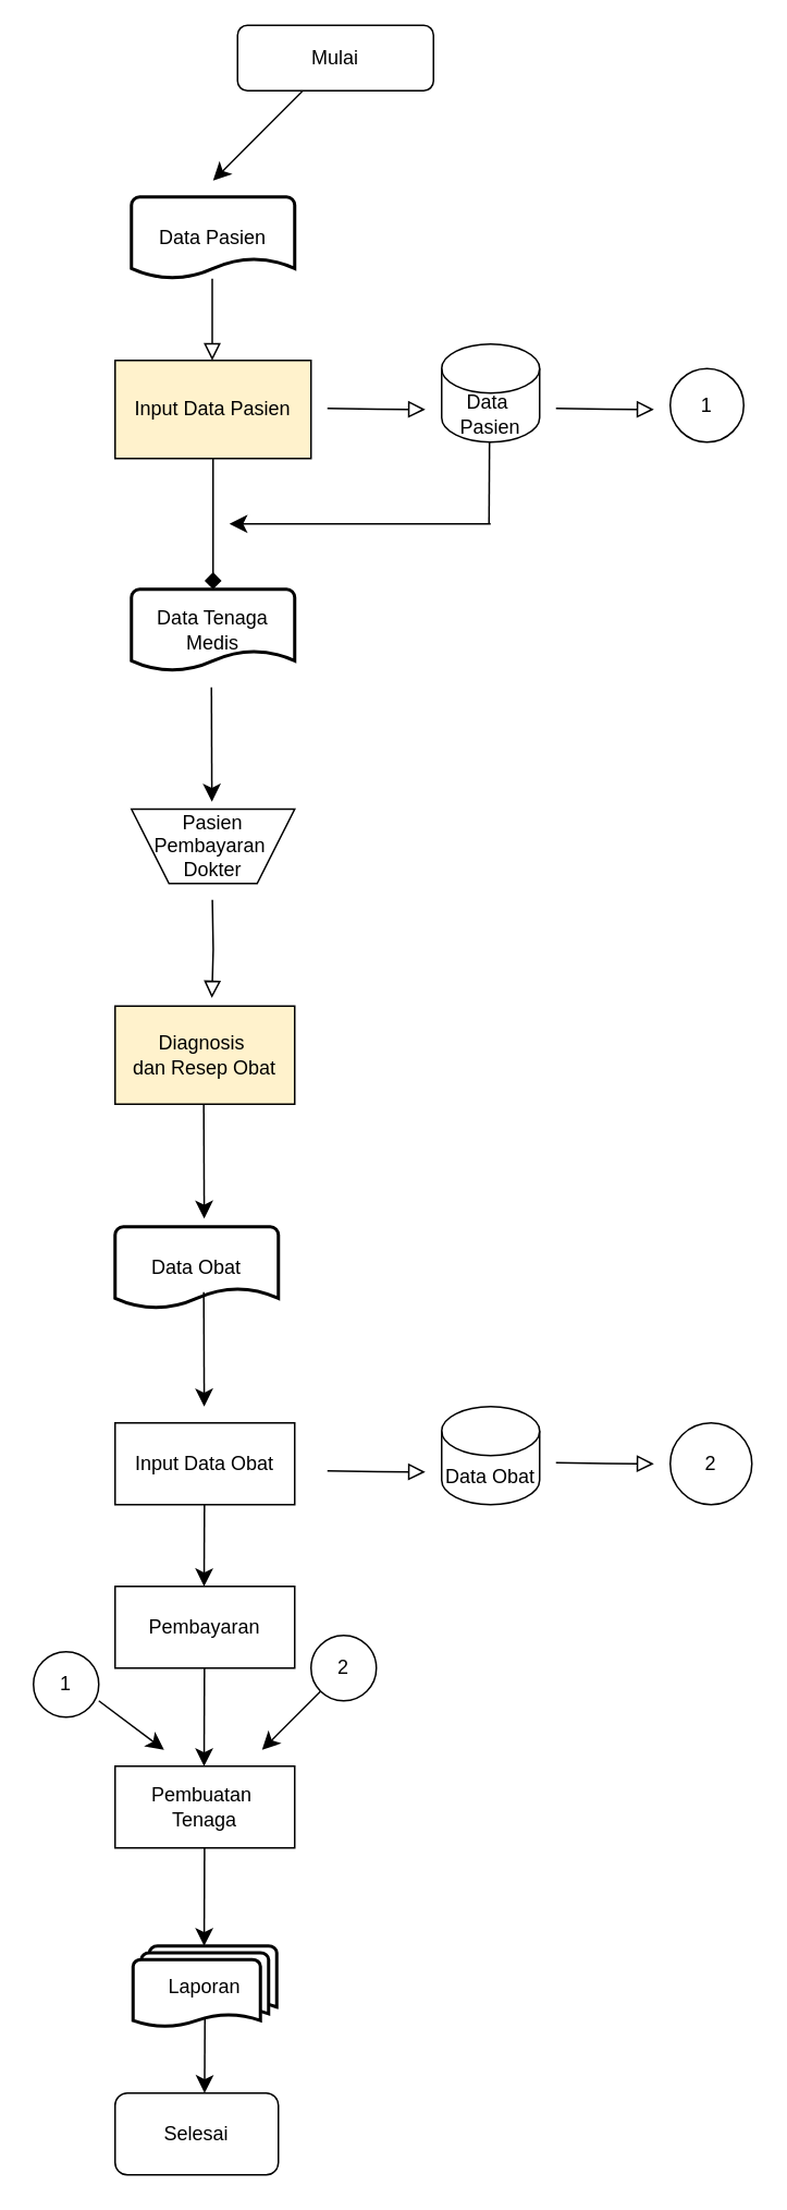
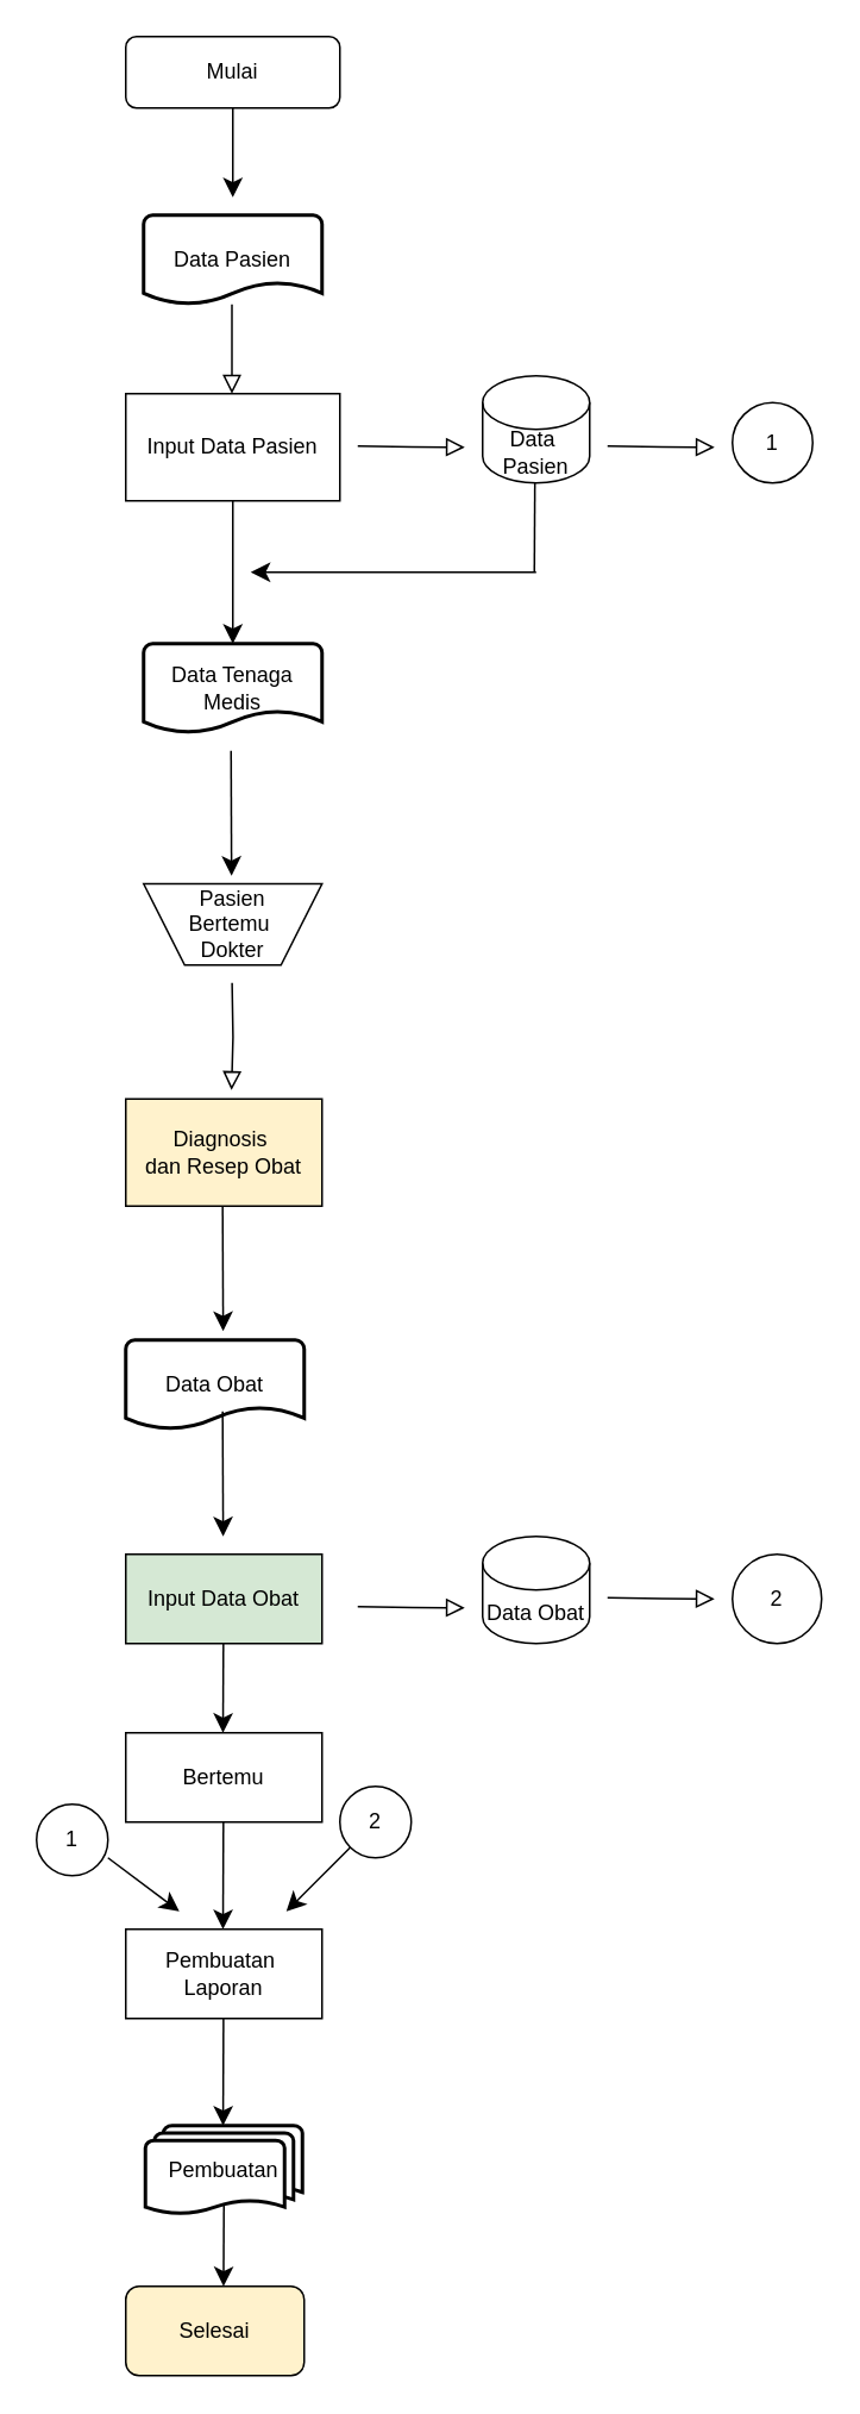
- <mxCell id="3" value="Mulai" style="rounded=1;whiteSpace=wrap;html=1;fontSize=12;glass=0;strokeWidth=1;shadow=0;" parent="1" vertex="1"><mxGeometry x="145" y="15" width="120" height="40" as="geometry" /></mxCell>
+ <mxCell id="3" value="Mulai" style="rounded=1;whiteSpace=wrap;html=1;fontSize=12;glass=0;strokeWidth=1;shadow=0;" parent="1" vertex="1"><mxGeometry x="70" y="20" width="120" height="40" as="geometry" /></mxCell>
- <mxCell id="9" value="Input Data Pasien" style="rounded=0;whiteSpace=wrap;html=1;fillColor=#fff2cc;" vertex="1" parent="1"><mxGeometry x="70" y="220" width="120" height="60" as="geometry" /></mxCell>
+ <mxCell id="9" value="Input Data Pasien" style="rounded=0;whiteSpace=wrap;html=1;" vertex="1" parent="1"><mxGeometry x="70" y="220" width="120" height="60" as="geometry" /></mxCell>
- <mxCell id="8" value="" style="edgeStyle=none;curved=1;rounded=0;orthogonalLoop=1;jettySize=auto;html=1;fontSize=12;startSize=8;endSize=8;endArrow=diamond;" edge="1" parent="1" source="9" target="6"><mxGeometry relative="1" as="geometry" /></mxCell>
+ <mxCell id="8" value="" style="edgeStyle=none;curved=1;rounded=0;orthogonalLoop=1;jettySize=auto;html=1;fontSize=12;startSize=8;endSize=8;" edge="1" parent="1" source="9" target="6"><mxGeometry relative="1" as="geometry" /></mxCell>
- <mxCell id="22" value="Pasien&lt;div&gt;Pembayaran&amp;nbsp;&lt;/div&gt;&lt;div&gt;Dokter&lt;/div&gt;" style="verticalLabelPosition=middle;verticalAlign=middle;html=1;shape=trapezoid;perimeter=trapezoidPerimeter;whiteSpace=wrap;size=0.23;arcSize=10;flipV=1;labelPosition=center;align=center;" vertex="1" parent="1"><mxGeometry x="80" y="494.5" width="100" height="45.5" as="geometry" /></mxCell>
+ <mxCell id="22" value="Pasien&lt;div&gt;Bertemu&amp;nbsp;&lt;/div&gt;&lt;div&gt;Dokter&lt;/div&gt;" style="verticalLabelPosition=middle;verticalAlign=middle;html=1;shape=trapezoid;perimeter=trapezoidPerimeter;whiteSpace=wrap;size=0.23;arcSize=10;flipV=1;labelPosition=center;align=center;" vertex="1" parent="1"><mxGeometry x="80" y="494.5" width="100" height="45.5" as="geometry" /></mxCell>
- <mxCell id="18" value="Input Data Obat" style="rounded=0;whiteSpace=wrap;html=1;" vertex="1" parent="1"><mxGeometry x="70" y="870" width="110" height="50" as="geometry" /></mxCell>
+ <mxCell id="18" value="Input Data Obat" style="rounded=0;whiteSpace=wrap;html=1;fillColor=#d5e8d4;" vertex="1" parent="1"><mxGeometry x="70" y="870" width="110" height="50" as="geometry" /></mxCell>
- <mxCell id="27" value="Pembayaran" style="rounded=0;whiteSpace=wrap;html=1;" vertex="1" parent="1"><mxGeometry x="70" y="970" width="110" height="50" as="geometry" /></mxCell>
+ <mxCell id="27" value="Bertemu" style="rounded=0;whiteSpace=wrap;html=1;" vertex="1" parent="1"><mxGeometry x="70" y="970" width="110" height="50" as="geometry" /></mxCell>
- <mxCell id="30" value="Pembuatan&amp;nbsp;&lt;div&gt;Tenaga&lt;/div&gt;" style="rounded=0;whiteSpace=wrap;html=1;" vertex="1" parent="1"><mxGeometry x="70" y="1080" width="110" height="50" as="geometry" /></mxCell>
+ <mxCell id="30" value="Pembuatan&amp;nbsp;&lt;div&gt;Laporan&lt;/div&gt;" style="rounded=0;whiteSpace=wrap;html=1;" vertex="1" parent="1"><mxGeometry x="70" y="1080" width="110" height="50" as="geometry" /></mxCell>
- <mxCell id="35" value="Laporan" style="strokeWidth=2;html=1;shape=mxgraph.flowchart.multi-document;whiteSpace=wrap;" vertex="1" parent="1"><mxGeometry x="81" y="1190" width="88" height="50" as="geometry" /></mxCell>
+ <mxCell id="35" value="Pembuatan" style="strokeWidth=2;html=1;shape=mxgraph.flowchart.multi-document;whiteSpace=wrap;" vertex="1" parent="1"><mxGeometry x="81" y="1190" width="88" height="50" as="geometry" /></mxCell>
- <mxCell id="37" value="Selesai" style="rounded=1;whiteSpace=wrap;html=1;" vertex="1" parent="1"><mxGeometry x="70" y="1280" width="100" height="50" as="geometry" /></mxCell>
+ <mxCell id="37" value="Selesai" style="rounded=1;whiteSpace=wrap;html=1;fillColor=#fff2cc;" vertex="1" parent="1"><mxGeometry x="70" y="1280" width="100" height="50" as="geometry" /></mxCell>
